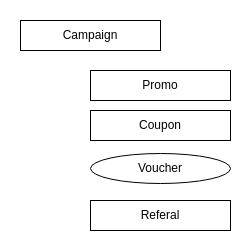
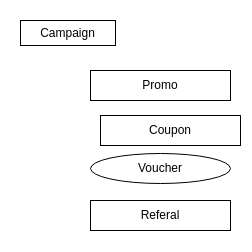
- <mxCell id="2" value="Campaign" style="whiteSpace=wrap;html=1;" vertex="1" parent="1"><mxGeometry x="20" y="20" width="140" height="30" as="geometry" /></mxCell>
+ <mxCell id="2" value="Campaign" style="whiteSpace=wrap;html=1;" vertex="1" parent="1"><mxGeometry x="20" y="20" width="95" height="25" as="geometry" /></mxCell>
- <mxCell id="4" value="Coupon" style="whiteSpace=wrap;html=1;" vertex="1" parent="1"><mxGeometry x="90" y="110" width="140" height="30" as="geometry" /></mxCell>
+ <mxCell id="4" value="Coupon" style="whiteSpace=wrap;html=1;" vertex="1" parent="1"><mxGeometry x="100" y="115" width="140" height="30" as="geometry" /></mxCell>
